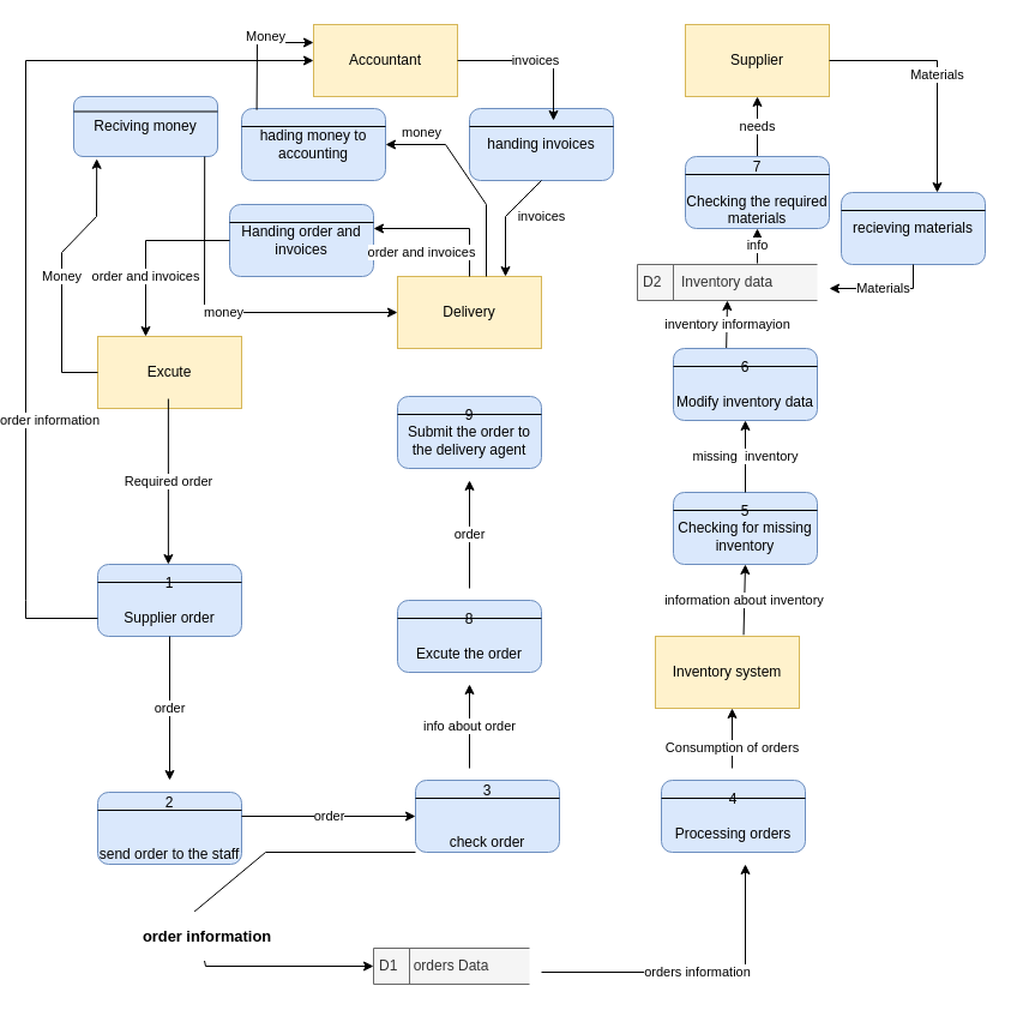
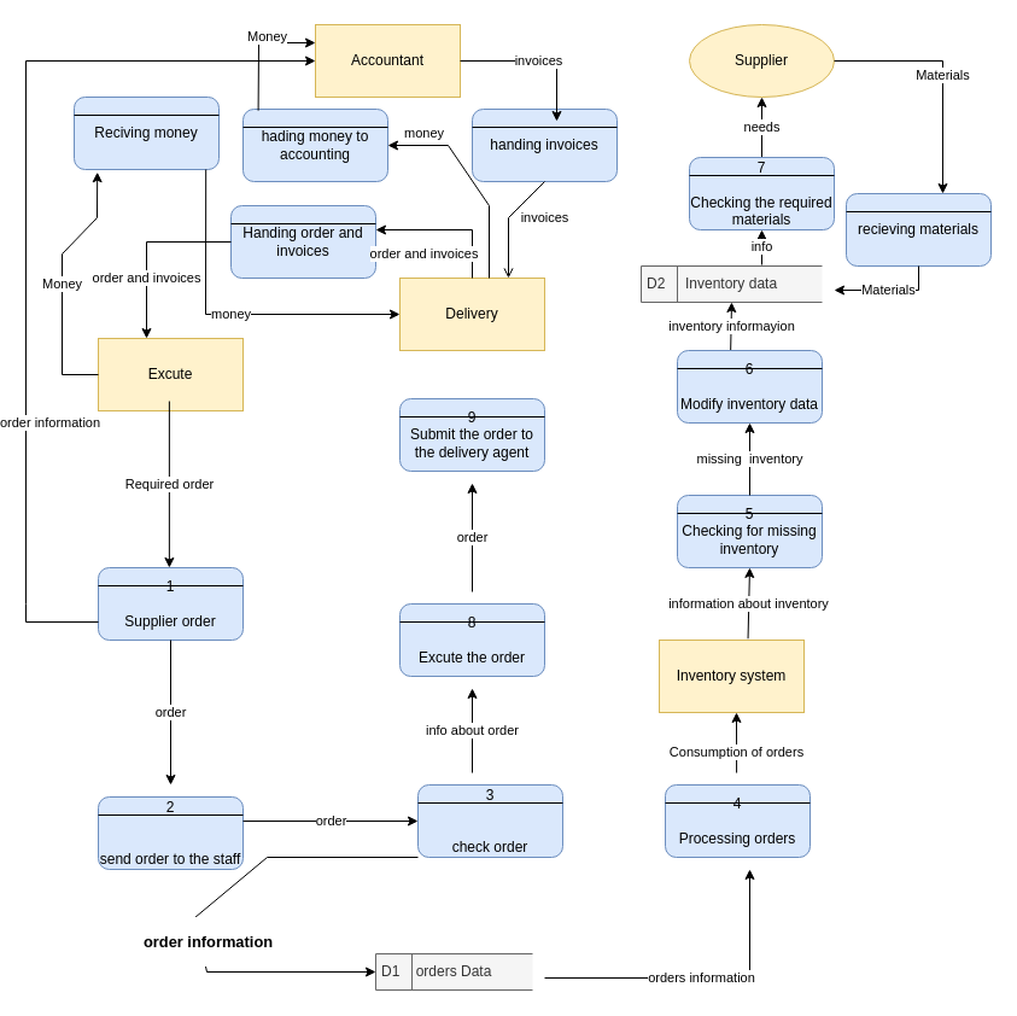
- <mxCell id="4" value="Supplier" style="rounded=0;whiteSpace=wrap;html=1;fillColor=#fff2cc;strokeColor=#d6b656;" parent="1" vertex="1"><mxGeometry x="570" y="20" width="120" height="60" as="geometry" /></mxCell>
+ <mxCell id="4" value="Supplier" style="ellipse;whiteSpace=wrap;html=1;fillColor=#fff2cc;strokeColor=#d6b656;" parent="1" vertex="1"><mxGeometry x="570" y="20" width="120" height="60" as="geometry" /></mxCell>
- <mxCell id="51" value="Reciving money" style="rounded=1;whiteSpace=wrap;html=1;fillColor=#dae8fc;strokeColor=#6c8ebf;" parent="1" vertex="1"><mxGeometry x="60" y="80" width="120" height="50" as="geometry" /></mxCell>
+ <mxCell id="51" value="Reciving money" style="rounded=1;whiteSpace=wrap;html=1;fillColor=#dae8fc;strokeColor=#6c8ebf;" parent="1" vertex="1"><mxGeometry x="60" y="80" width="120" height="60" as="geometry" /></mxCell>
- <mxCell id="50" value="invoices" style="endArrow=classic;html=1;rounded=0;exitX=0.5;exitY=1;exitDx=0;exitDy=0;entryX=0.75;entryY=0;entryDx=0;entryDy=0;" parent="1" source="47" target="42" edge="1"><mxGeometry x="-0.541" y="21" width="50" height="50" relative="1" as="geometry"><mxPoint x="460" y="410" as="sourcePoint" /><mxPoint x="510" y="360" as="targetPoint" /><Array as="points"><mxPoint x="420" y="180" /></Array><mxPoint as="offset" /></mxGeometry></mxCell>
+ <mxCell id="50" value="invoices" style="endArrow=open;html=1;rounded=0;exitX=0.5;exitY=1;exitDx=0;exitDy=0;entryX=0.75;entryY=0;entryDx=0;entryDy=0;" parent="1" source="47" target="42" edge="1"><mxGeometry x="-0.541" y="21" width="50" height="50" relative="1" as="geometry"><mxPoint x="460" y="410" as="sourcePoint" /><mxPoint x="510" y="360" as="targetPoint" /><Array as="points"><mxPoint x="420" y="180" /></Array><mxPoint as="offset" /></mxGeometry></mxCell>
